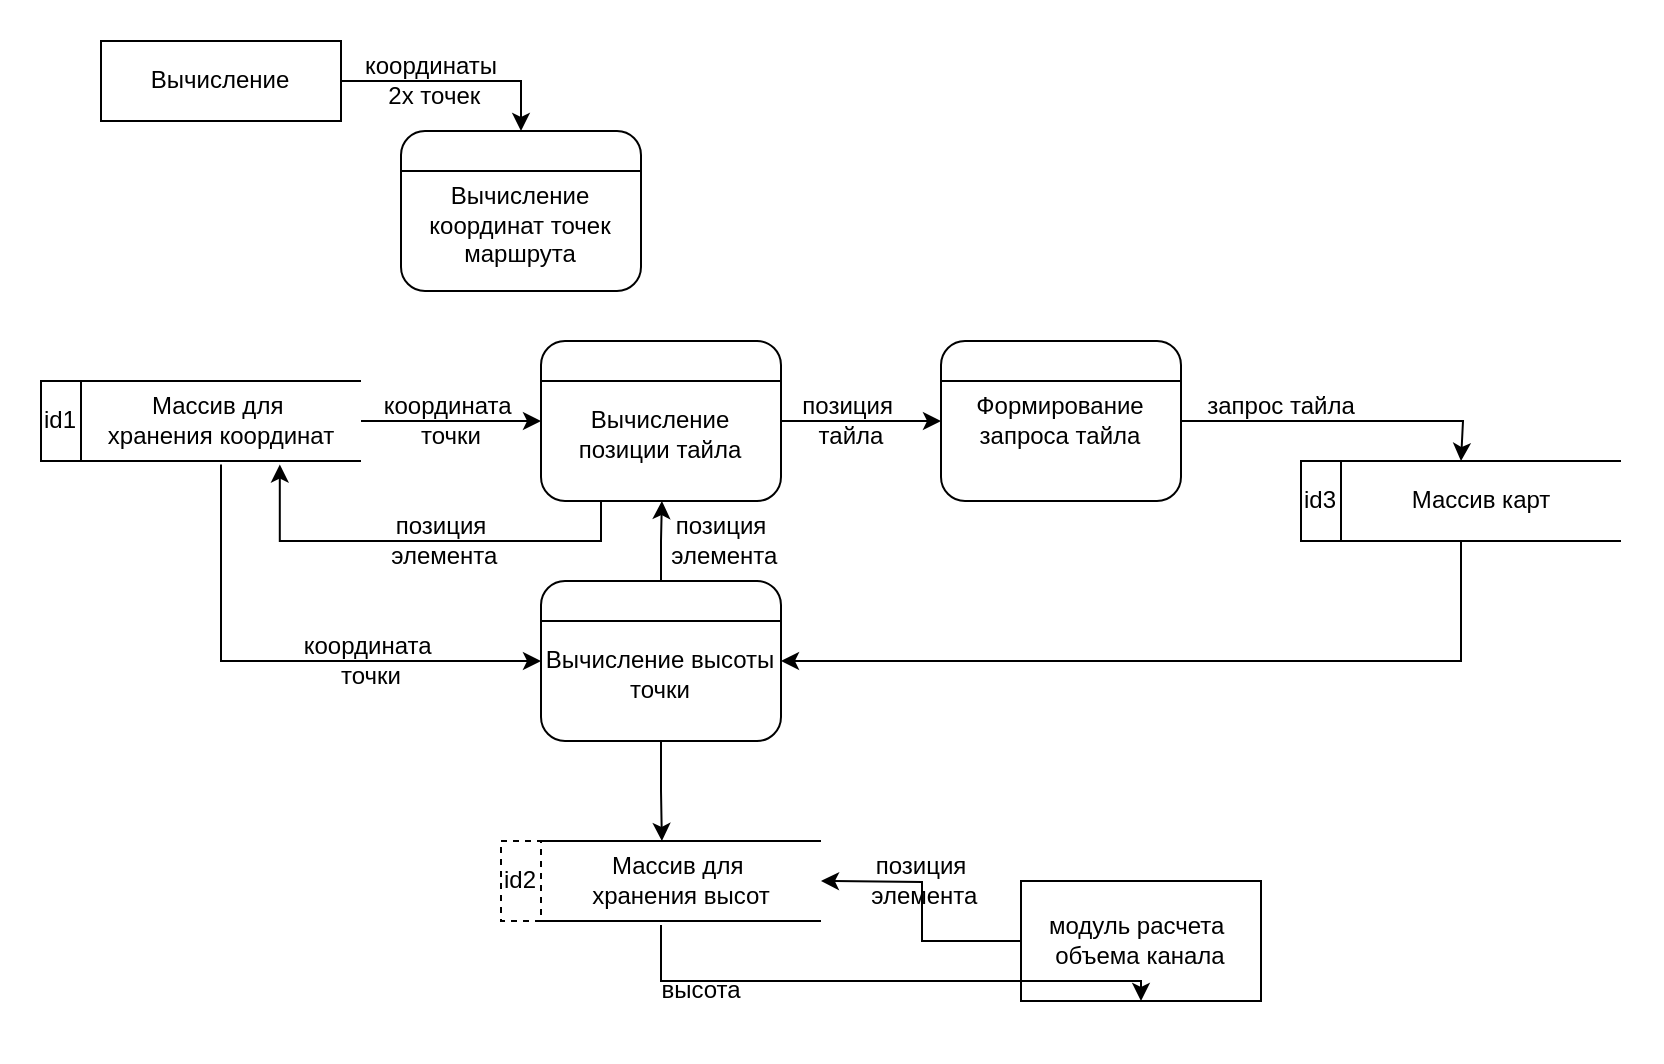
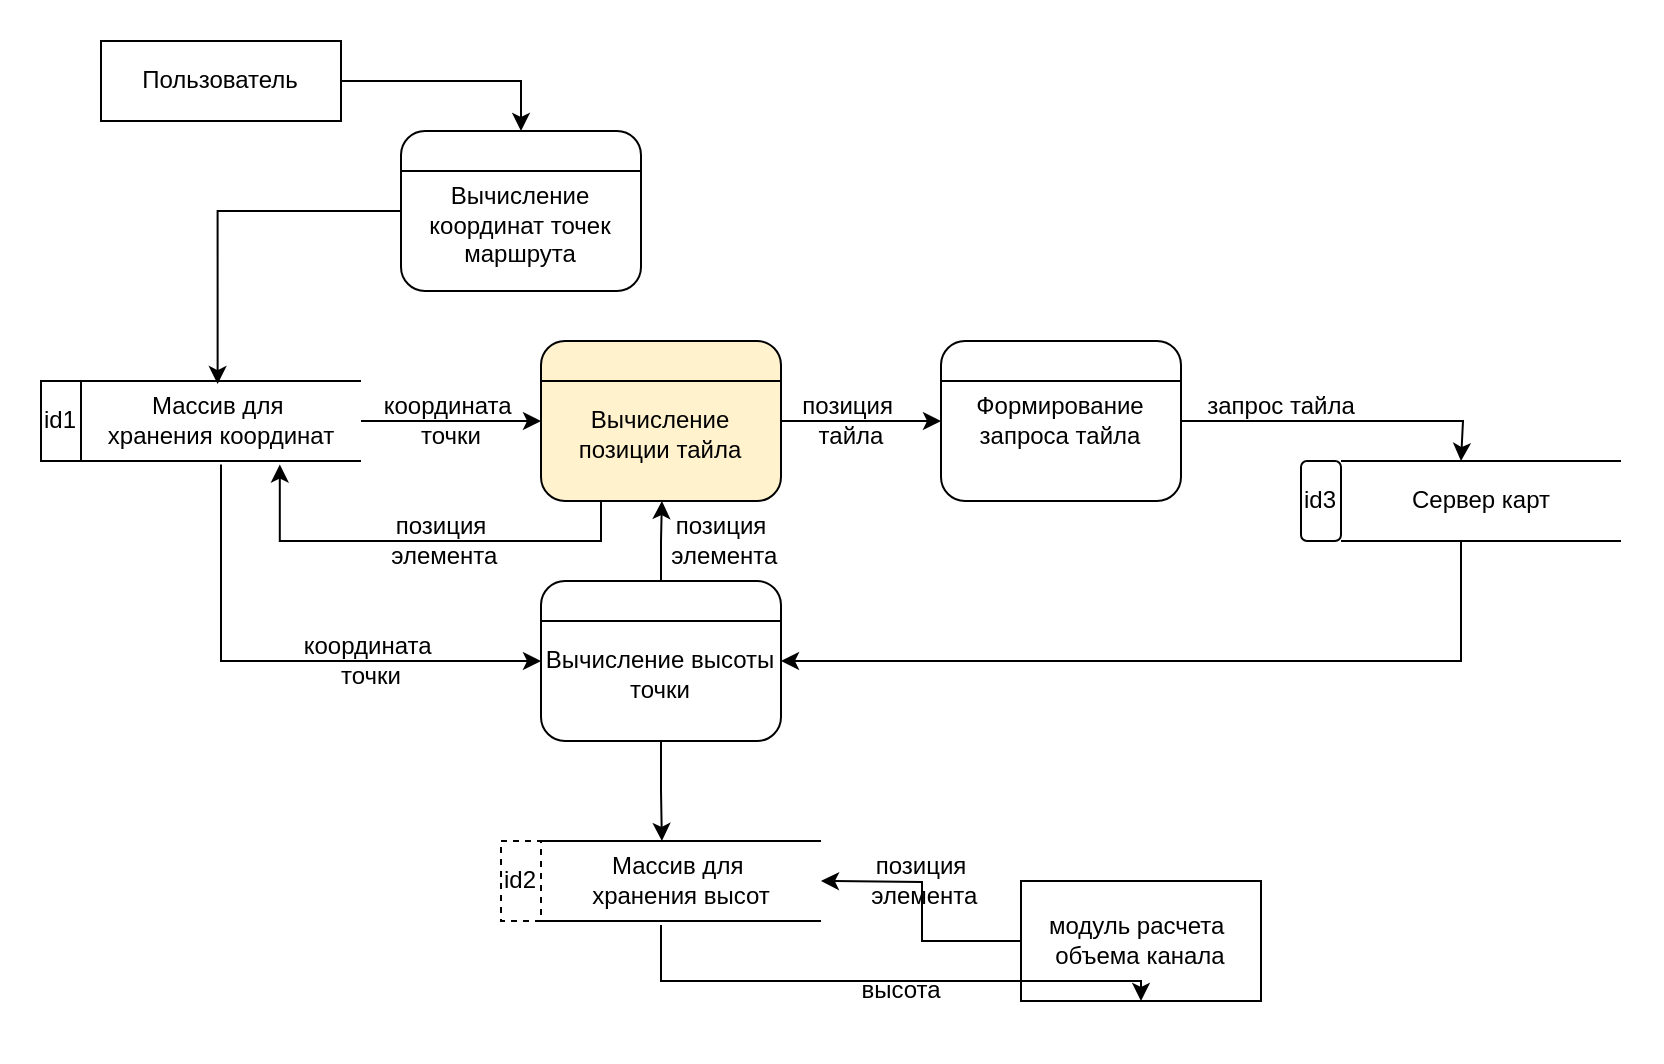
- <mxCell id="3" value="Вычисление" style="rounded=0;whiteSpace=wrap;html=1;" parent="1" vertex="1"><mxGeometry x="50" y="20" width="120" height="40" as="geometry" /></mxCell>
+ <mxCell id="3" value="Пользователь" style="rounded=0;whiteSpace=wrap;html=1;" parent="1" vertex="1"><mxGeometry x="50" y="20" width="120" height="40" as="geometry" /></mxCell>
- <mxCell id="4" value="координаты&lt;div&gt;&amp;nbsp;2х точек&lt;/div&gt;" style="text;html=1;align=center;verticalAlign=middle;resizable=0;points=[];autosize=1;strokeColor=none;fillColor=none;" parent="1" vertex="1"><mxGeometry x="170" y="20" width="90" height="40" as="geometry" /></mxCell>
+ <mxCell id="13" style="edgeStyle=orthogonalEdgeStyle;rounded=0;orthogonalLoop=1;jettySize=auto;html=1;exitX=0;exitY=0.5;exitDx=0;exitDy=0;entryX=0.488;entryY=0.038;entryDx=0;entryDy=0;entryPerimeter=0;" parent="1" source="6" target="12" edge="1"><mxGeometry relative="1" as="geometry"><mxPoint x="110" y="160" as="targetPoint" /></mxGeometry></mxCell>
- <mxCell id="16" value="&lt;div&gt;&lt;br&gt;&lt;/div&gt;Вычисление позиции тайла" style="rounded=1;whiteSpace=wrap;html=1;" parent="14" vertex="1"><mxGeometry width="120" height="80" as="geometry" /></mxCell>
+ <mxCell id="16" value="&lt;div&gt;&lt;br&gt;&lt;/div&gt;Вычисление позиции тайла" style="rounded=1;whiteSpace=wrap;html=1;fillColor=#fff2cc;" parent="14" vertex="1"><mxGeometry width="120" height="80" as="geometry" /></mxCell>
- <mxCell id="25" value="id3" style="rounded=0;whiteSpace=wrap;html=1;container=0;" parent="24" vertex="1"><mxGeometry width="20" height="40" as="geometry" /></mxCell>
+ <mxCell id="25" value="id3" style="whiteSpace=wrap;html=1;container=0;rounded=1;" parent="24" vertex="1"><mxGeometry width="20" height="40" as="geometry" /></mxCell>
- <mxCell id="28" value="Массив карт" style="text;html=1;align=center;verticalAlign=middle;resizable=0;points=[];autosize=1;strokeColor=none;fillColor=none;container=0;" parent="24" vertex="1"><mxGeometry x="45" y="5" width="90" height="30" as="geometry" /></mxCell>
+ <mxCell id="28" value="Сервер карт" style="text;html=1;align=center;verticalAlign=middle;resizable=0;points=[];autosize=1;strokeColor=none;fillColor=none;container=0;" parent="24" vertex="1"><mxGeometry x="45" y="5" width="90" height="30" as="geometry" /></mxCell>
- <mxCell id="50" value="высота" style="text;html=1;align=center;verticalAlign=middle;resizable=0;points=[];autosize=1;strokeColor=none;fillColor=none;" parent="1" vertex="1"><mxGeometry x="320" y="480" width="60" height="30" as="geometry" /></mxCell>
+ <mxCell id="50" value="высота" style="text;html=1;align=center;verticalAlign=middle;resizable=0;points=[];autosize=1;strokeColor=none;fillColor=none;" parent="1" vertex="1"><mxGeometry x="420" y="480" width="60" height="30" as="geometry" /></mxCell>
